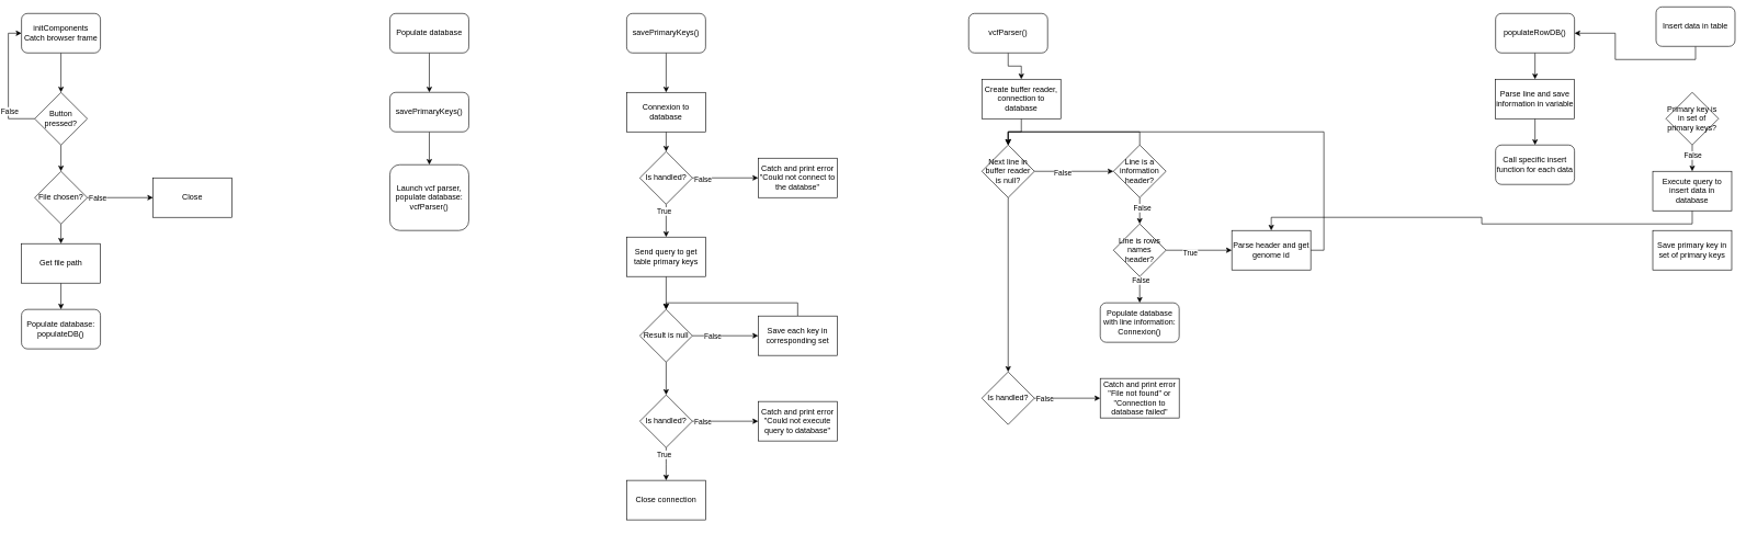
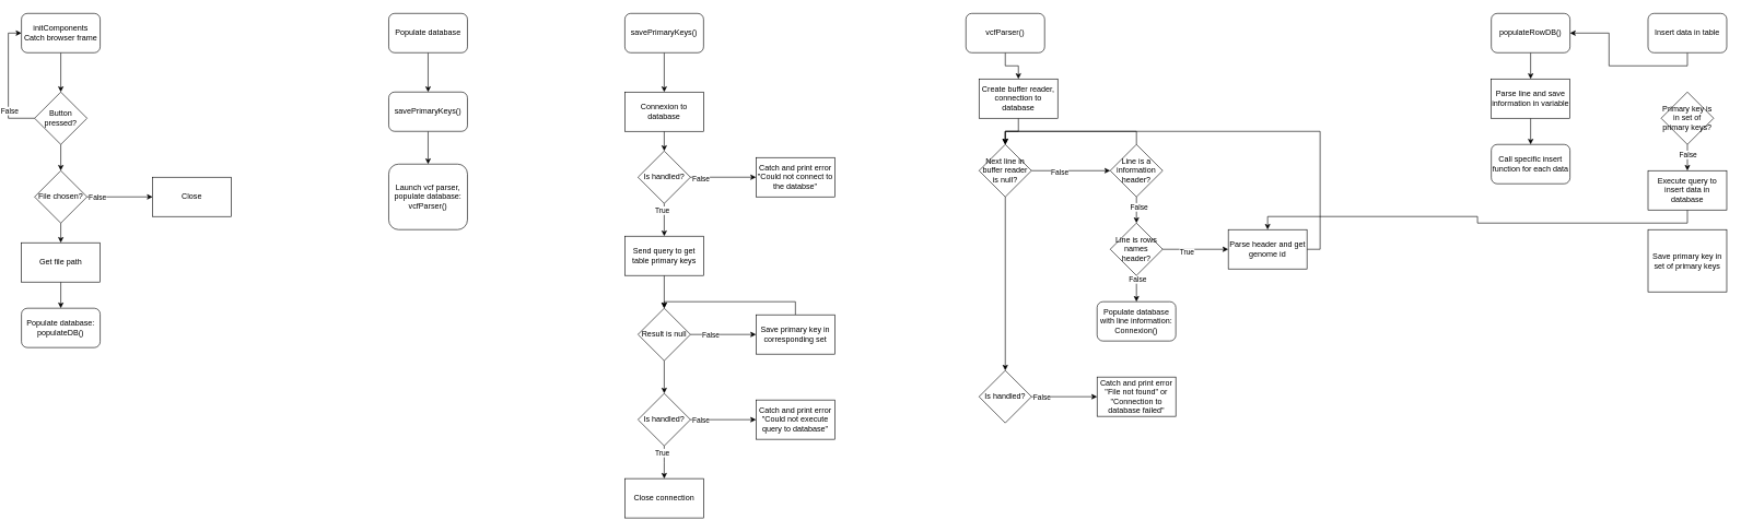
- <mxCell id="76" value="Insert data in table" style="rounded=1;whiteSpace=wrap;html=1;fontColor=#000000;" vertex="1" parent="1"><mxGeometry x="2505" y="10" width="120" height="60" as="geometry" /></mxCell>
+ <mxCell id="76" value="Insert data in table" style="rounded=1;whiteSpace=wrap;html=1;fontColor=#000000;" vertex="1" parent="1"><mxGeometry x="2500" y="20" width="120" height="60" as="geometry" /></mxCell>
- <mxCell id="82" value="Save primary key in set of primary keys" style="rounded=0;whiteSpace=wrap;html=1;fontColor=#000000;" vertex="1" parent="1"><mxGeometry x="2500" y="350" width="120" height="60" as="geometry" /></mxCell>
+ <mxCell id="82" value="Save primary key in set of primary keys" style="rounded=0;whiteSpace=wrap;html=1;fontColor=#000000;" vertex="1" parent="1"><mxGeometry x="2500" y="350" width="120" height="95" as="geometry" /></mxCell>
- <mxCell id="36" value="Save each key in corresponding set" style="rounded=0;whiteSpace=wrap;html=1;fontColor=#000000;" vertex="1" parent="1"><mxGeometry x="1140" y="480" width="120" height="60" as="geometry" /></mxCell>
+ <mxCell id="36" value="Save primary key in corresponding set" style="rounded=0;whiteSpace=wrap;html=1;fontColor=#000000;" vertex="1" parent="1"><mxGeometry x="1140" y="480" width="120" height="60" as="geometry" /></mxCell>
